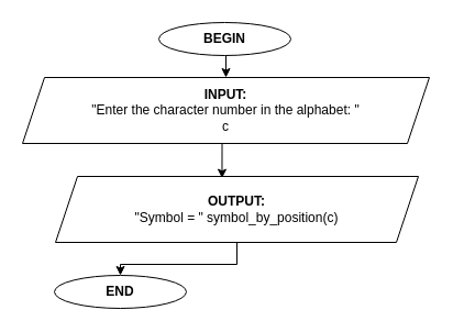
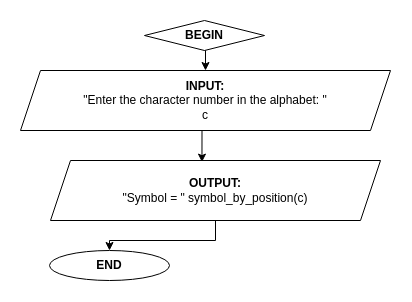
- <mxCell id="3" value="&lt;b&gt;BEGIN&lt;/b&gt;" style="ellipse;whiteSpace=wrap;html=1;" vertex="1" parent="1"><mxGeometry x="144" y="20" width="120" height="30" as="geometry" /></mxCell>
+ <mxCell id="3" value="&lt;b&gt;BEGIN&lt;/b&gt;" style="rhombus;whiteSpace=wrap;html=1;" vertex="1" parent="1"><mxGeometry x="144" y="20" width="120" height="30" as="geometry" /></mxCell>
